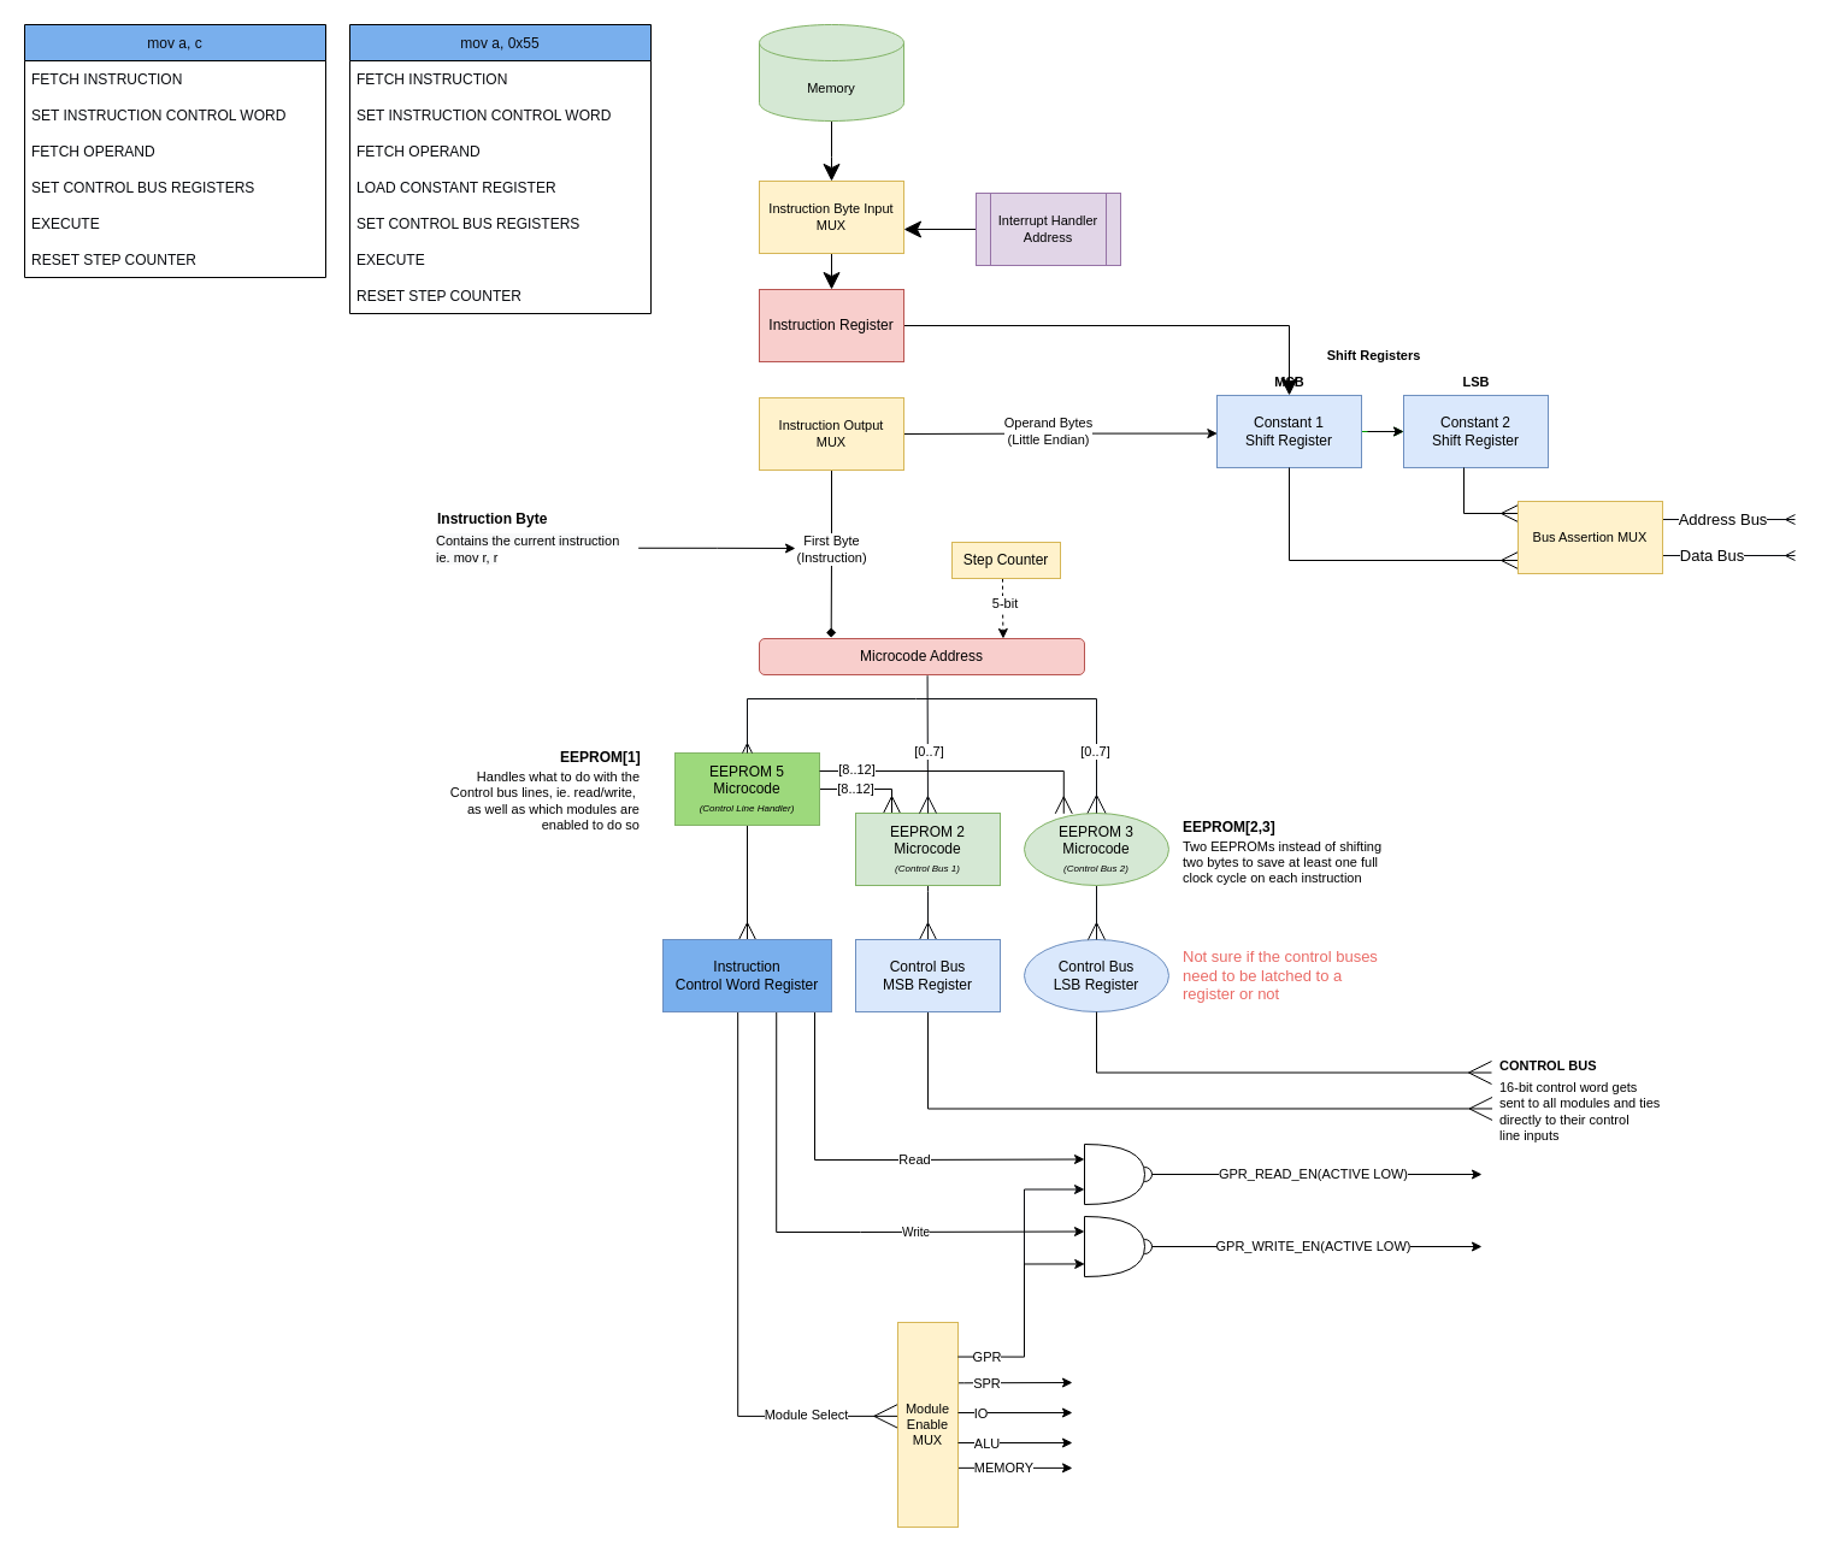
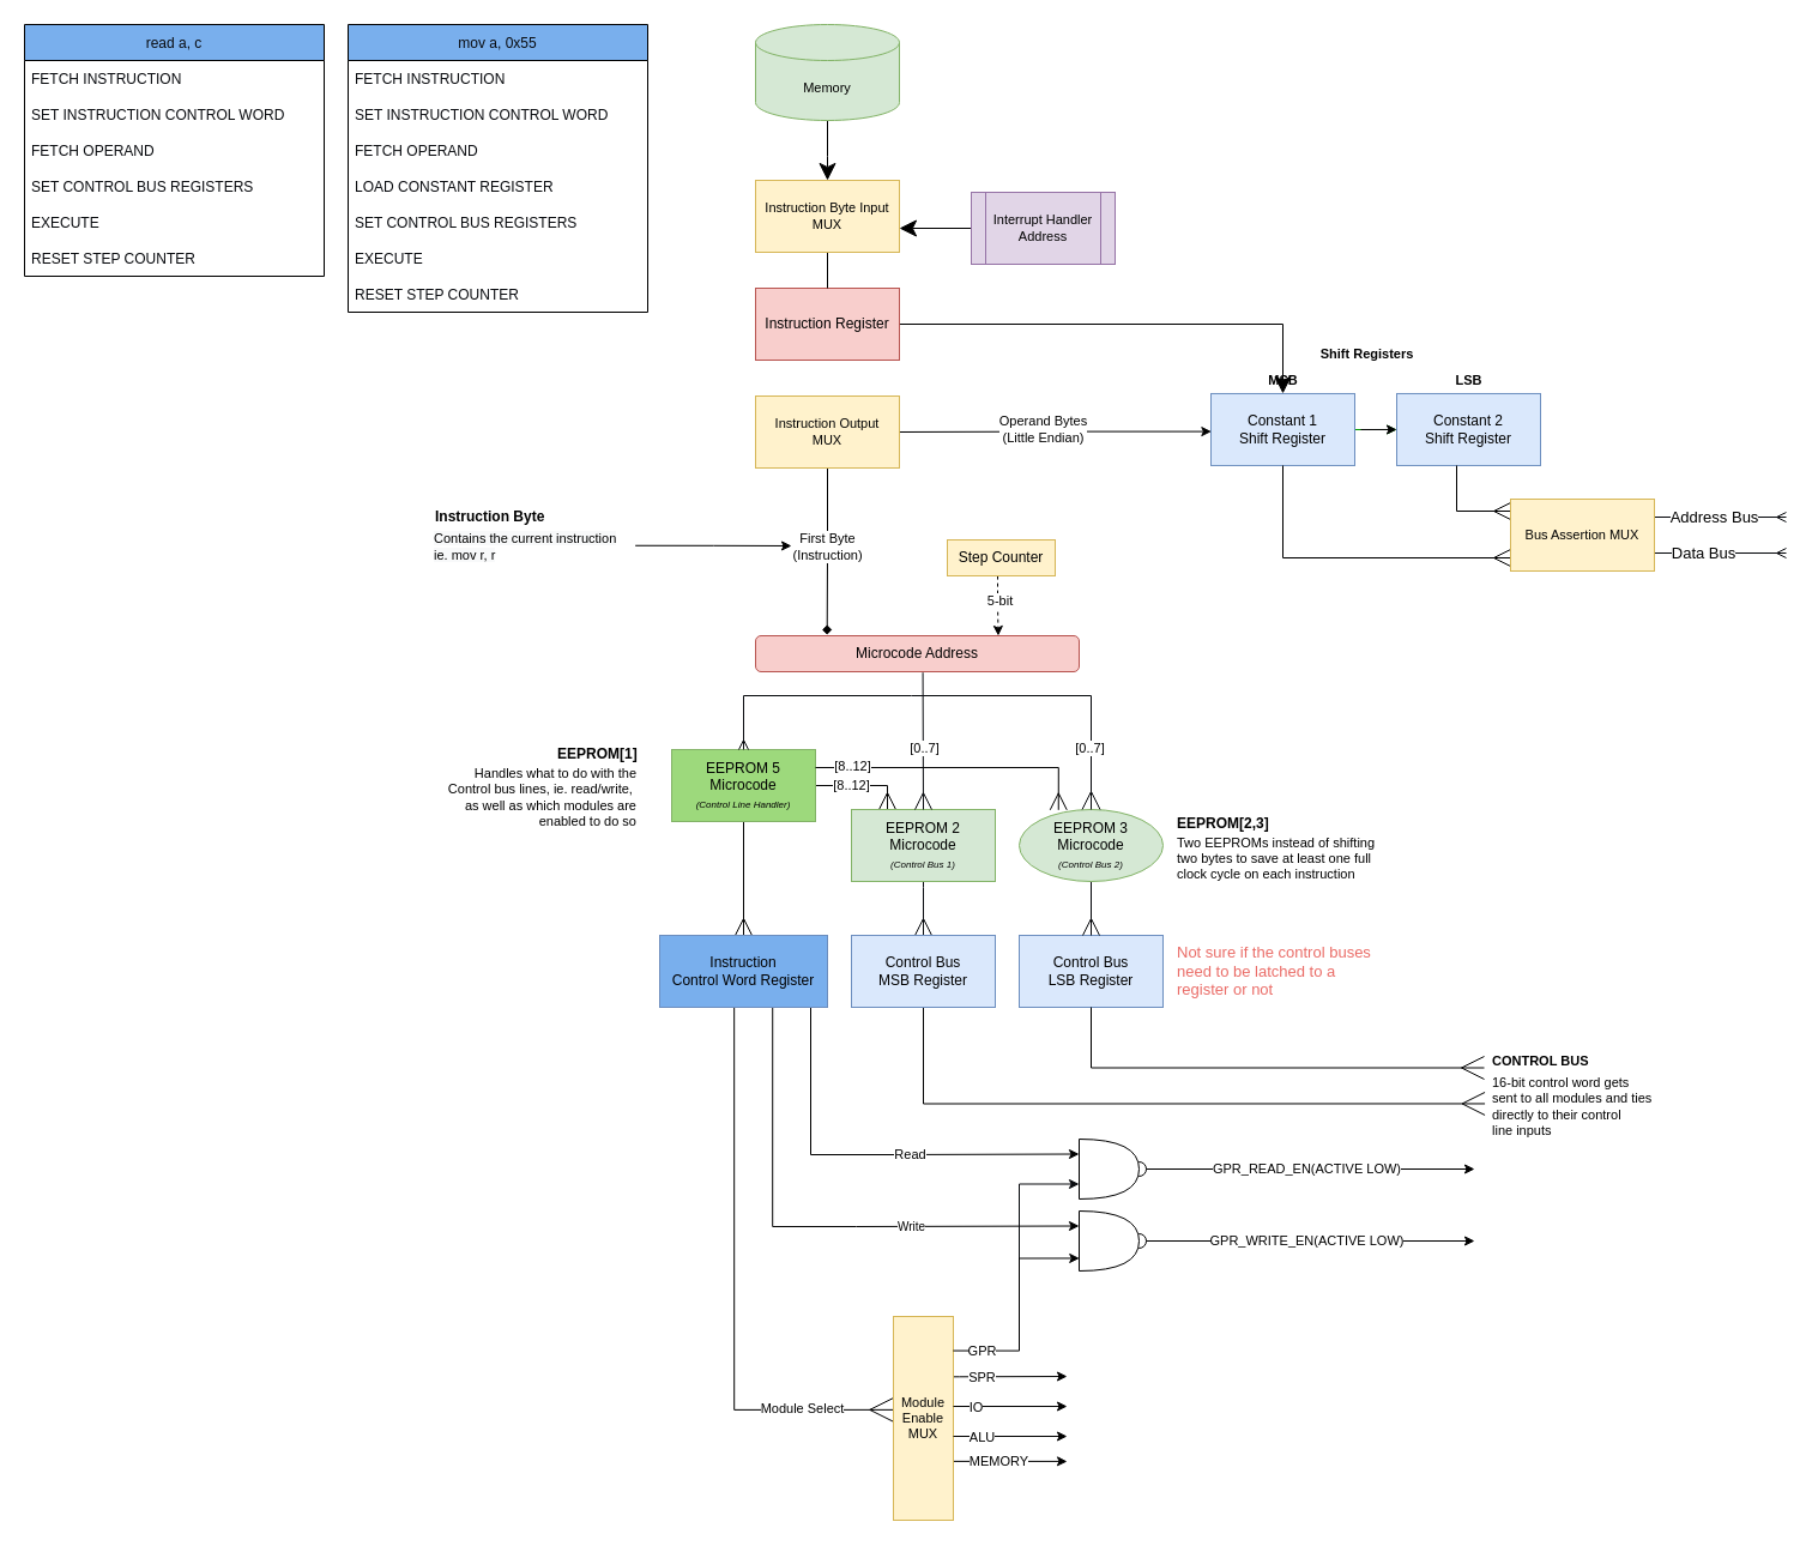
- <mxCell id="84" value="mov a, c" style="swimlane;fontStyle=0;childLayout=stackLayout;horizontal=1;startSize=30;horizontalStack=0;resizeParent=1;resizeParentMax=0;resizeLast=0;collapsible=1;marginBottom=0;fontFamily=Helvetica;fontSize=12;fontColor=#090B0F;fillColor=#79AFED;" parent="1" vertex="1"><mxGeometry x="20" y="20" width="250" height="210" as="geometry" /></mxCell>
+ <mxCell id="84" value="read a, c" style="swimlane;fontStyle=0;childLayout=stackLayout;horizontal=1;startSize=30;horizontalStack=0;resizeParent=1;resizeParentMax=0;resizeLast=0;collapsible=1;marginBottom=0;fontFamily=Helvetica;fontSize=12;fontColor=#090B0F;fillColor=#79AFED;" parent="1" vertex="1"><mxGeometry x="20" y="20" width="250" height="210" as="geometry" /></mxCell>
- <mxCell id="38" style="edgeStyle=orthogonalEdgeStyle;rounded=0;orthogonalLoop=1;jettySize=auto;html=1;fontSize=11;startArrow=none;startFill=0;endArrow=classic;endFill=1;startSize=6;endSize=12;sourcePerimeterSpacing=0;" parent="1" source="39" target="7" edge="1"><mxGeometry relative="1" as="geometry" /></mxCell>
+ <mxCell id="38" style="edgeStyle=orthogonalEdgeStyle;rounded=0;orthogonalLoop=1;jettySize=auto;html=1;fontSize=11;startArrow=none;startFill=0;endArrow=none;endFill=1;startSize=6;endSize=12;sourcePerimeterSpacing=0;" parent="1" source="39" target="7" edge="1"><mxGeometry relative="1" as="geometry" /></mxCell>
- <mxCell id="66" value="Control Bus&lt;br&gt;LSB Register" style="ellipse;whiteSpace=wrap;html=1;fillColor=#dae8fc;strokeColor=#6c8ebf;" parent="1" vertex="1"><mxGeometry x="850" y="780" width="120" height="60" as="geometry" /></mxCell>
+ <mxCell id="66" value="Control Bus&lt;br&gt;LSB Register" style="rounded=0;whiteSpace=wrap;html=1;fillColor=#dae8fc;strokeColor=#6c8ebf;" parent="1" vertex="1"><mxGeometry x="850" y="780" width="120" height="60" as="geometry" /></mxCell>
